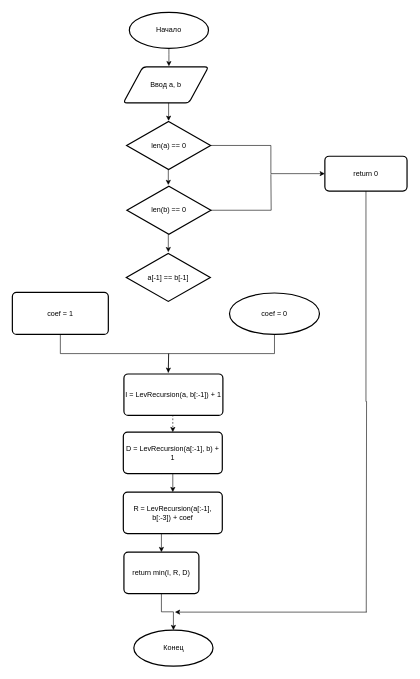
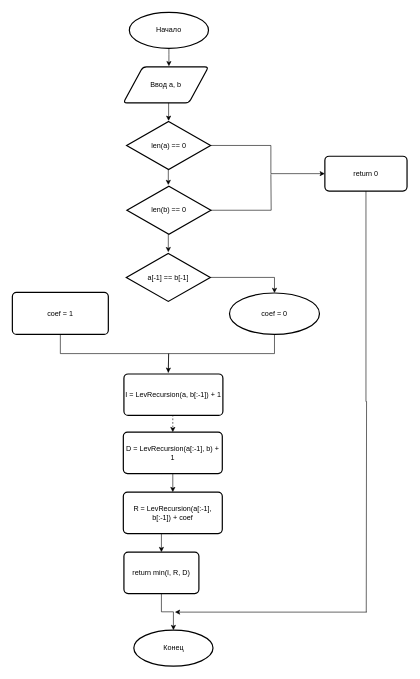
+ <mxCell id="4" style="edgeStyle=orthogonalEdgeStyle;rounded=0;orthogonalLoop=1;jettySize=auto;html=1;exitX=1;exitY=0.5;exitDx=0;exitDy=0;exitPerimeter=0;entryX=0.5;entryY=0;entryDx=0;entryDy=0;" parent="1" source="5" target="7" edge="1"><mxGeometry relative="1" as="geometry" /></mxCell>
- <mxCell id="27" value="R = LevRecursion(a[:-1], b[:-3]) + coef" style="rounded=1;whiteSpace=wrap;html=1;absoluteArcSize=1;arcSize=14;strokeWidth=2;gradientColor=#ffffff;" parent="1" vertex="1"><mxGeometry x="205" y="820" width="165" height="69" as="geometry" /></mxCell>
+ <mxCell id="27" value="R = LevRecursion(a[:-1], b[:-1]) + coef" style="rounded=1;whiteSpace=wrap;html=1;absoluteArcSize=1;arcSize=14;strokeWidth=2;gradientColor=#ffffff;" parent="1" vertex="1"><mxGeometry x="205" y="820" width="165" height="69" as="geometry" /></mxCell>
